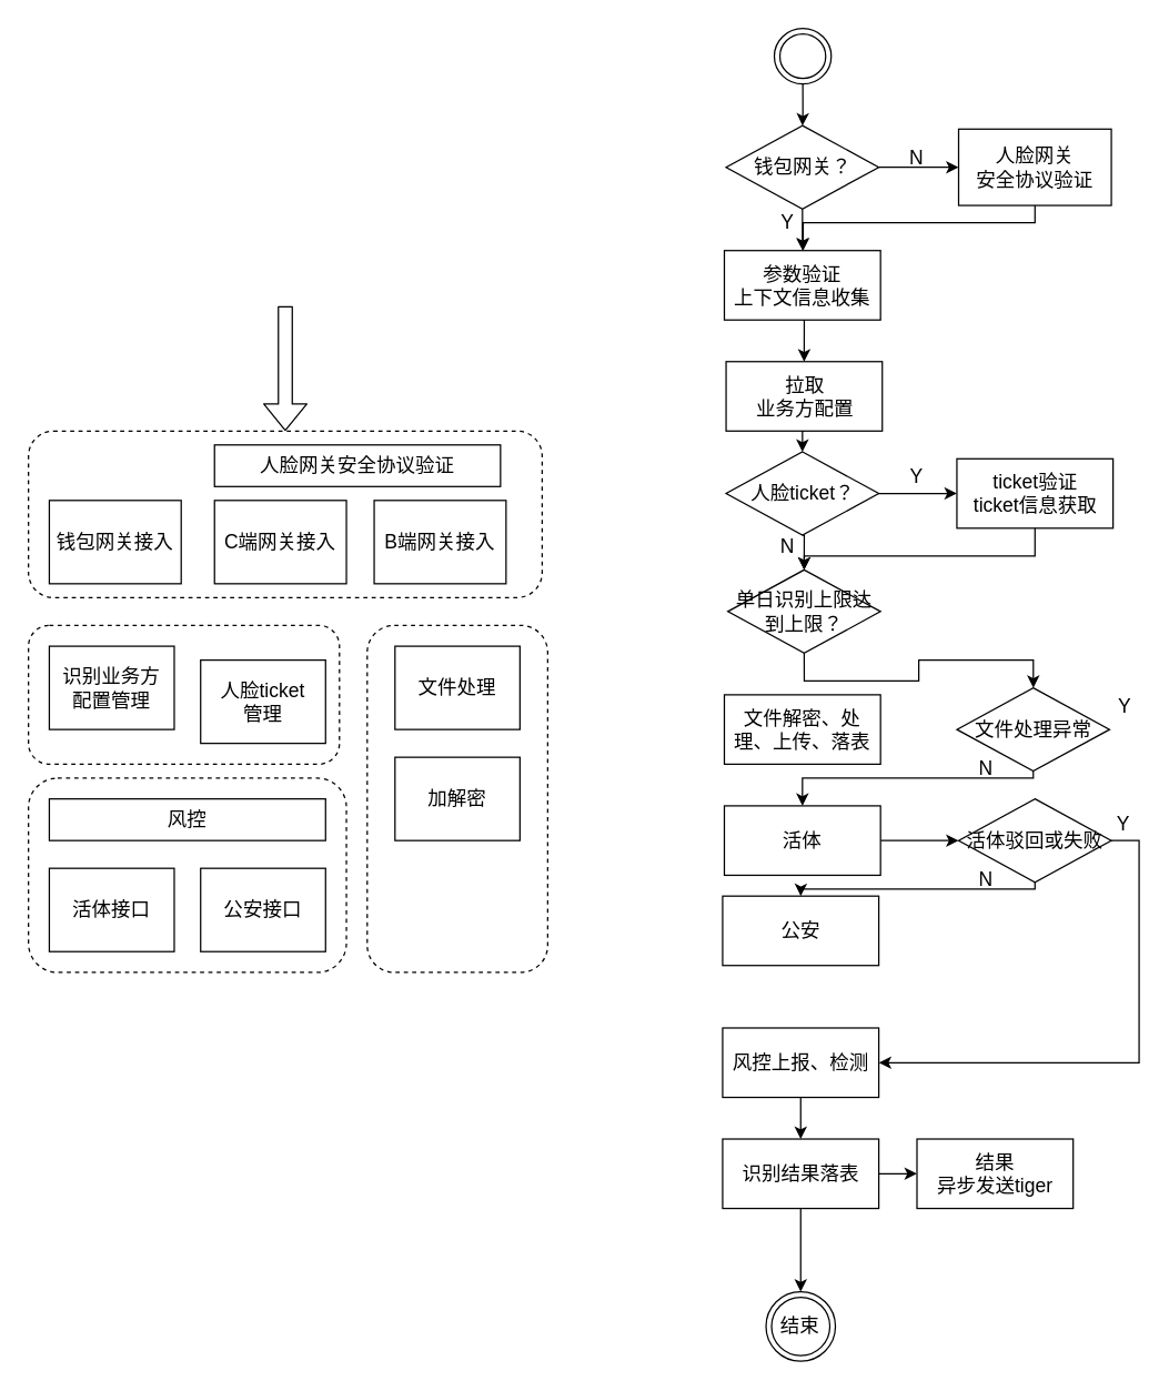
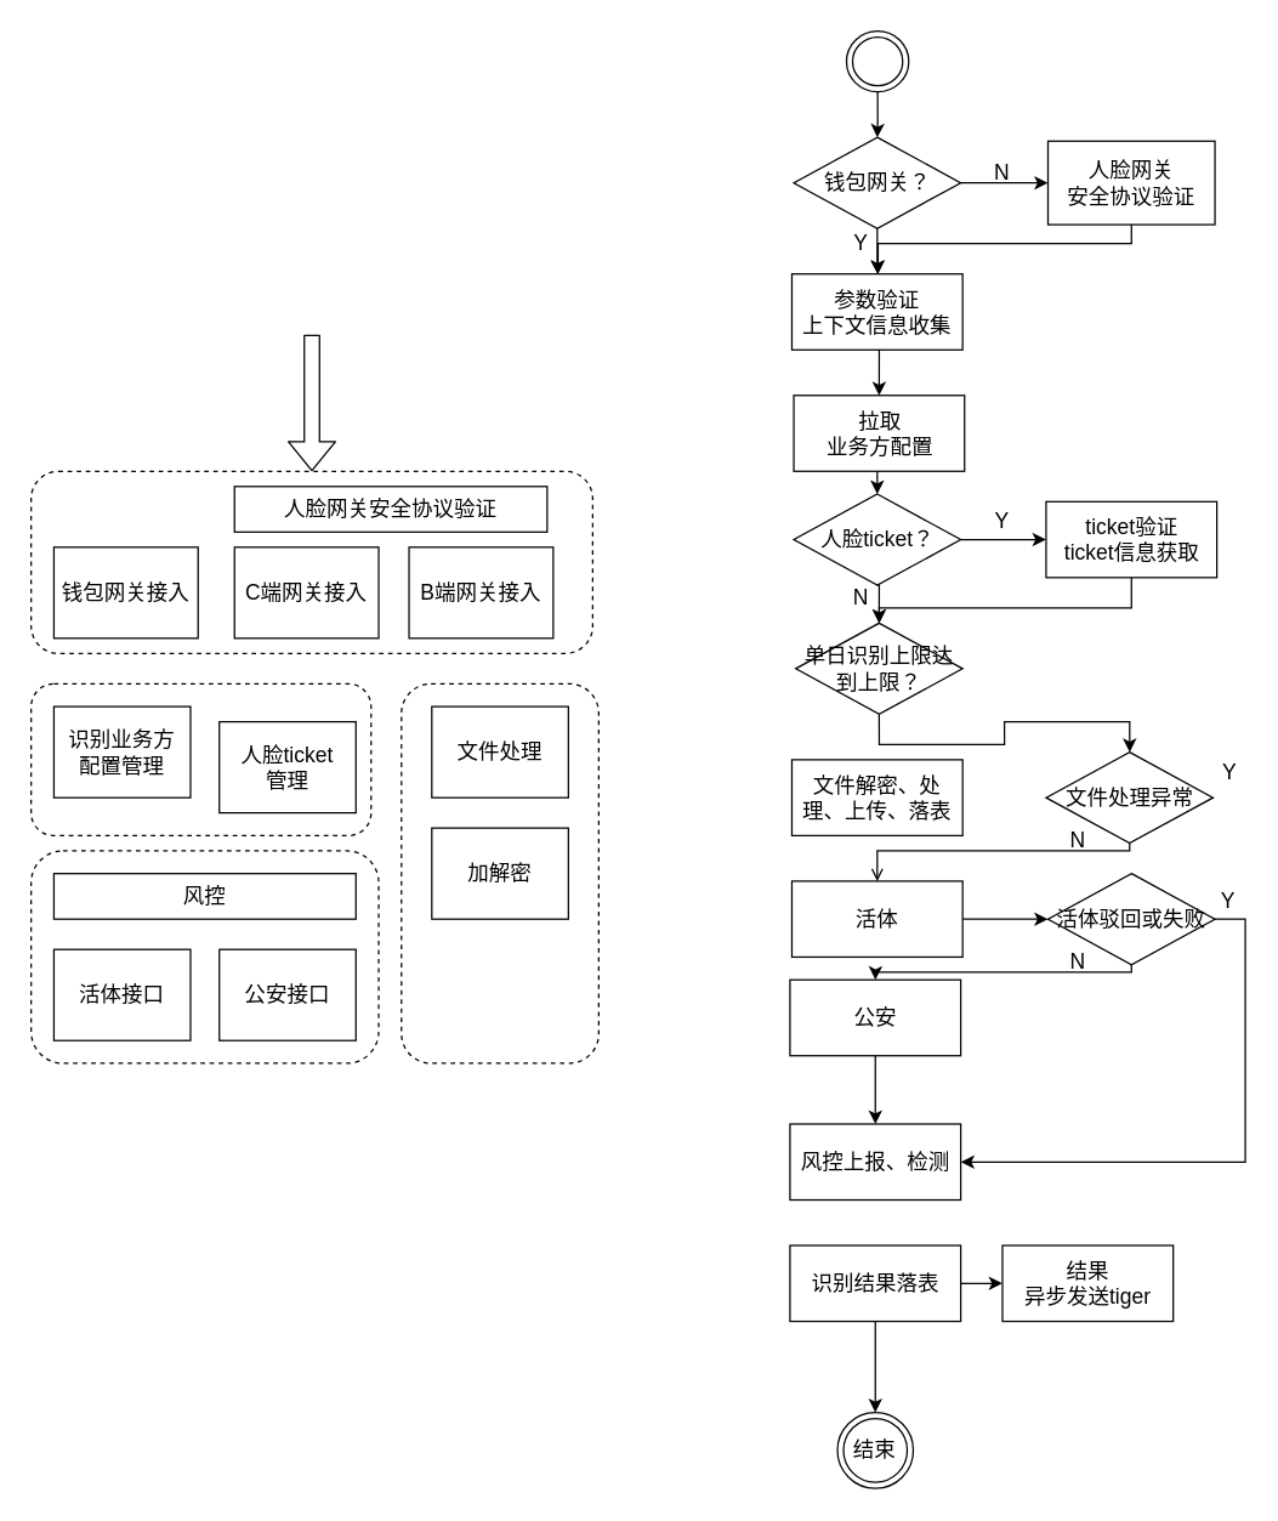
- <mxCell id="44" style="edgeStyle=orthogonalEdgeStyle;rounded=0;orthogonalLoop=1;jettySize=auto;html=1;exitX=0.5;exitY=1;exitDx=0;exitDy=0;entryX=0.5;entryY=0;entryDx=0;entryDy=0;fontSize=14;" edge="1" parent="1" source="45" target="36"><mxGeometry relative="1" as="geometry"><Array as="points"><mxPoint x="744" y="560" /><mxPoint x="578" y="560" /></Array></mxGeometry></mxCell>
+ <mxCell id="44" style="edgeStyle=orthogonalEdgeStyle;rounded=0;orthogonalLoop=1;jettySize=auto;html=1;exitX=0.5;exitY=1;exitDx=0;exitDy=0;entryX=0.5;entryY=0;entryDx=0;entryDy=0;fontSize=14;endArrow=open;" edge="1" parent="1" source="45" target="36"><mxGeometry relative="1" as="geometry"><Array as="points"><mxPoint x="744" y="560" /><mxPoint x="578" y="560" /></Array></mxGeometry></mxCell>
+ <mxCell id="37" style="edgeStyle=orthogonalEdgeStyle;rounded=0;orthogonalLoop=1;jettySize=auto;html=1;exitX=0.5;exitY=1;exitDx=0;exitDy=0;entryX=0.5;entryY=0;entryDx=0;entryDy=0;fontSize=14;" edge="1" parent="1" source="38" target="40"><mxGeometry relative="1" as="geometry" /></mxCell>
- <mxCell id="39" style="edgeStyle=orthogonalEdgeStyle;rounded=0;orthogonalLoop=1;jettySize=auto;html=1;exitX=0.5;exitY=1;exitDx=0;exitDy=0;entryX=0.5;entryY=0;entryDx=0;entryDy=0;fontSize=14;" edge="1" parent="1" source="40" target="51"><mxGeometry relative="1" as="geometry" /></mxCell>
